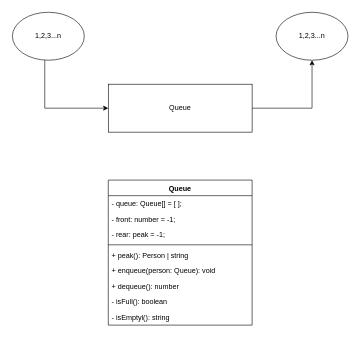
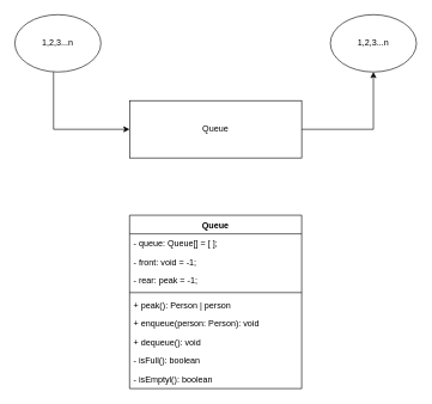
- <mxCell id="9" value="- front: number = -1;" style="text;strokeColor=none;fillColor=none;align=left;verticalAlign=top;spacingLeft=4;spacingRight=4;overflow=hidden;rotatable=0;points=[[0,0.5],[1,0.5]];portConstraint=eastwest;" vertex="1" parent="7"><mxGeometry y="52" width="240" height="26" as="geometry" /></mxCell>
+ <mxCell id="9" value="- front: void = -1;" style="text;strokeColor=none;fillColor=none;align=left;verticalAlign=top;spacingLeft=4;spacingRight=4;overflow=hidden;rotatable=0;points=[[0,0.5],[1,0.5]];portConstraint=eastwest;" vertex="1" parent="7"><mxGeometry y="52" width="240" height="26" as="geometry" /></mxCell>
- <mxCell id="12" value="+ peak(): Person | string " style="text;strokeColor=none;fillColor=none;align=left;verticalAlign=top;spacingLeft=4;spacingRight=4;overflow=hidden;rotatable=0;points=[[0,0.5],[1,0.5]];portConstraint=eastwest;" vertex="1" parent="7"><mxGeometry y="112" width="240" height="26" as="geometry" /></mxCell>
+ <mxCell id="12" value="+ peak(): Person | person " style="text;strokeColor=none;fillColor=none;align=left;verticalAlign=top;spacingLeft=4;spacingRight=4;overflow=hidden;rotatable=0;points=[[0,0.5],[1,0.5]];portConstraint=eastwest;" vertex="1" parent="7"><mxGeometry y="112" width="240" height="26" as="geometry" /></mxCell>
- <mxCell id="13" value="+ enqueue(person: Queue): void" style="text;strokeColor=none;fillColor=none;align=left;verticalAlign=top;spacingLeft=4;spacingRight=4;overflow=hidden;rotatable=0;points=[[0,0.5],[1,0.5]];portConstraint=eastwest;" vertex="1" parent="7"><mxGeometry y="138" width="240" height="26" as="geometry" /></mxCell>
+ <mxCell id="13" value="+ enqueue(person: Person): void" style="text;strokeColor=none;fillColor=none;align=left;verticalAlign=top;spacingLeft=4;spacingRight=4;overflow=hidden;rotatable=0;points=[[0,0.5],[1,0.5]];portConstraint=eastwest;" vertex="1" parent="7"><mxGeometry y="138" width="240" height="26" as="geometry" /></mxCell>
- <mxCell id="14" value="+ dequeue(): number" style="text;strokeColor=none;fillColor=none;align=left;verticalAlign=top;spacingLeft=4;spacingRight=4;overflow=hidden;rotatable=0;points=[[0,0.5],[1,0.5]];portConstraint=eastwest;" vertex="1" parent="7"><mxGeometry y="164" width="240" height="26" as="geometry" /></mxCell>
+ <mxCell id="14" value="+ dequeue(): void" style="text;strokeColor=none;fillColor=none;align=left;verticalAlign=top;spacingLeft=4;spacingRight=4;overflow=hidden;rotatable=0;points=[[0,0.5],[1,0.5]];portConstraint=eastwest;" vertex="1" parent="7"><mxGeometry y="164" width="240" height="26" as="geometry" /></mxCell>
- <mxCell id="16" value="- isEmptyl(): string" style="text;strokeColor=none;fillColor=none;align=left;verticalAlign=top;spacingLeft=4;spacingRight=4;overflow=hidden;rotatable=0;points=[[0,0.5],[1,0.5]];portConstraint=eastwest;" vertex="1" parent="7"><mxGeometry y="216" width="240" height="26" as="geometry" /></mxCell>
+ <mxCell id="16" value="- isEmptyl(): boolean" style="text;strokeColor=none;fillColor=none;align=left;verticalAlign=top;spacingLeft=4;spacingRight=4;overflow=hidden;rotatable=0;points=[[0,0.5],[1,0.5]];portConstraint=eastwest;" vertex="1" parent="7"><mxGeometry y="216" width="240" height="26" as="geometry" /></mxCell>
